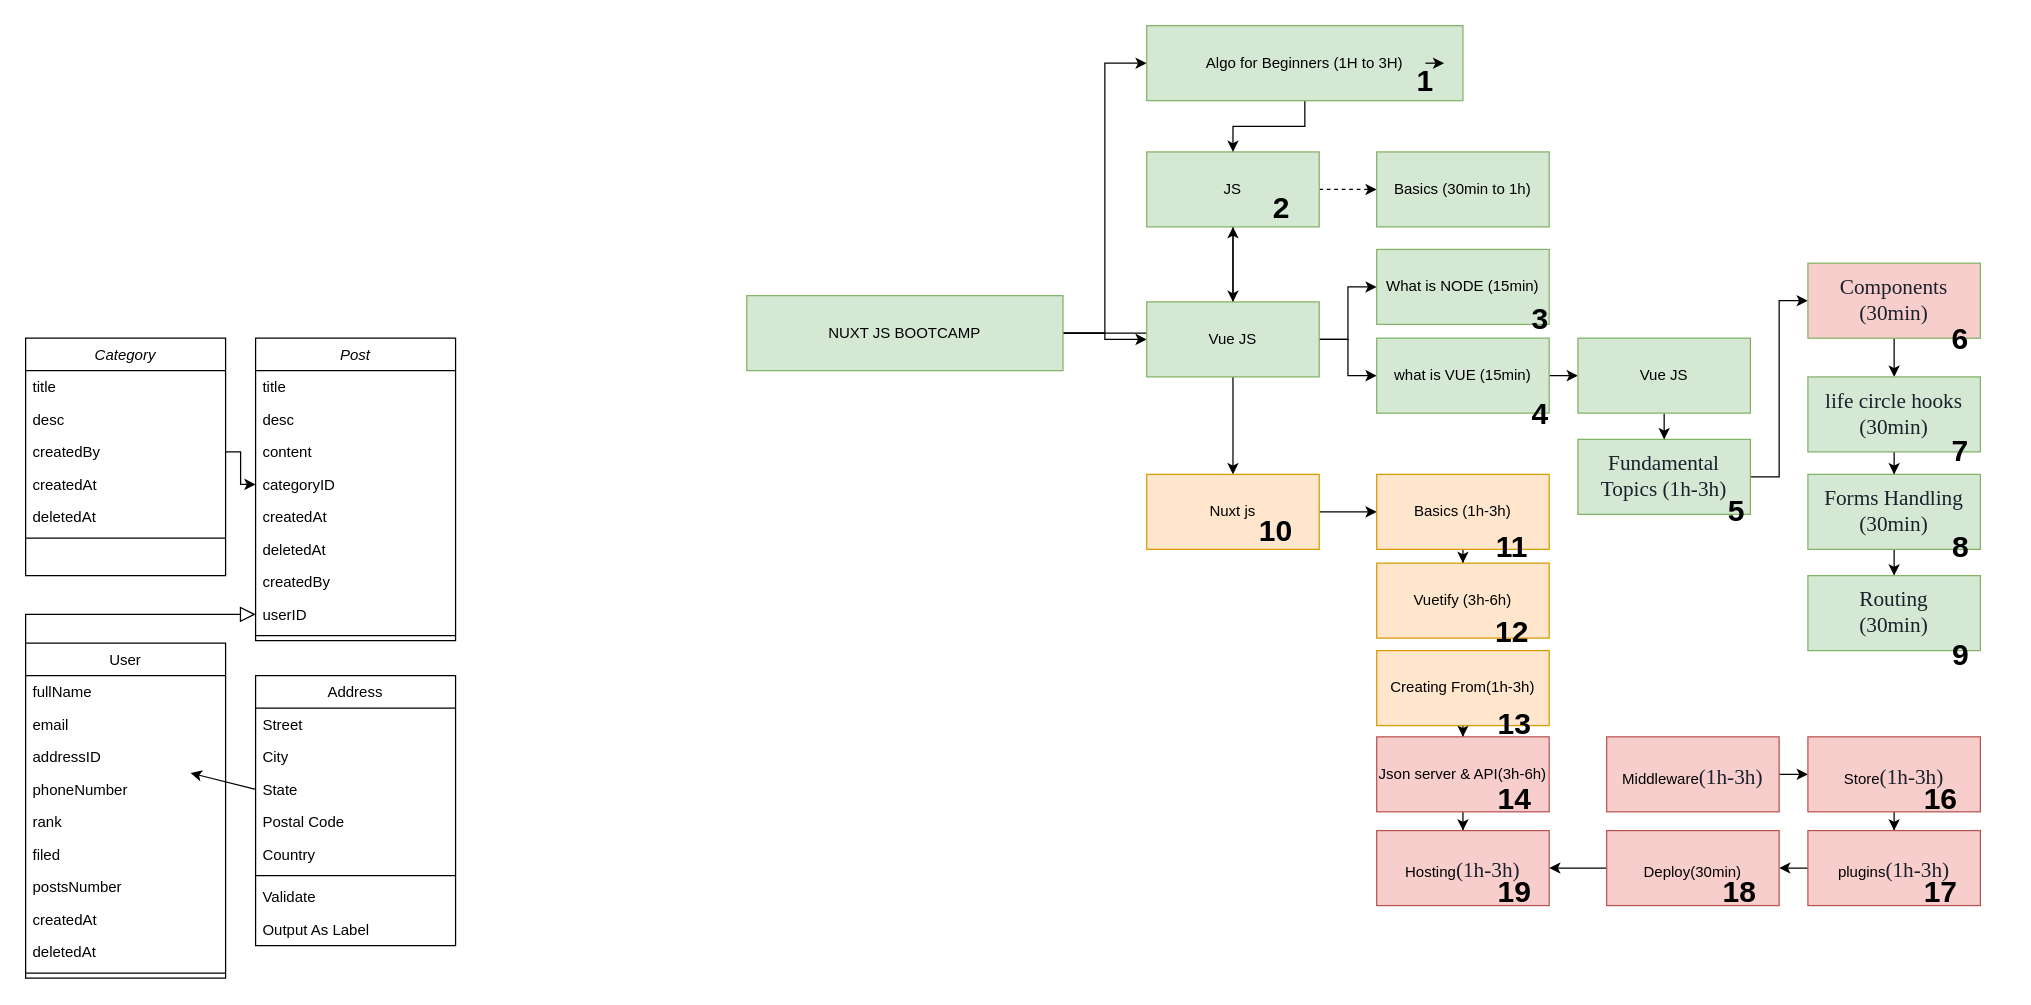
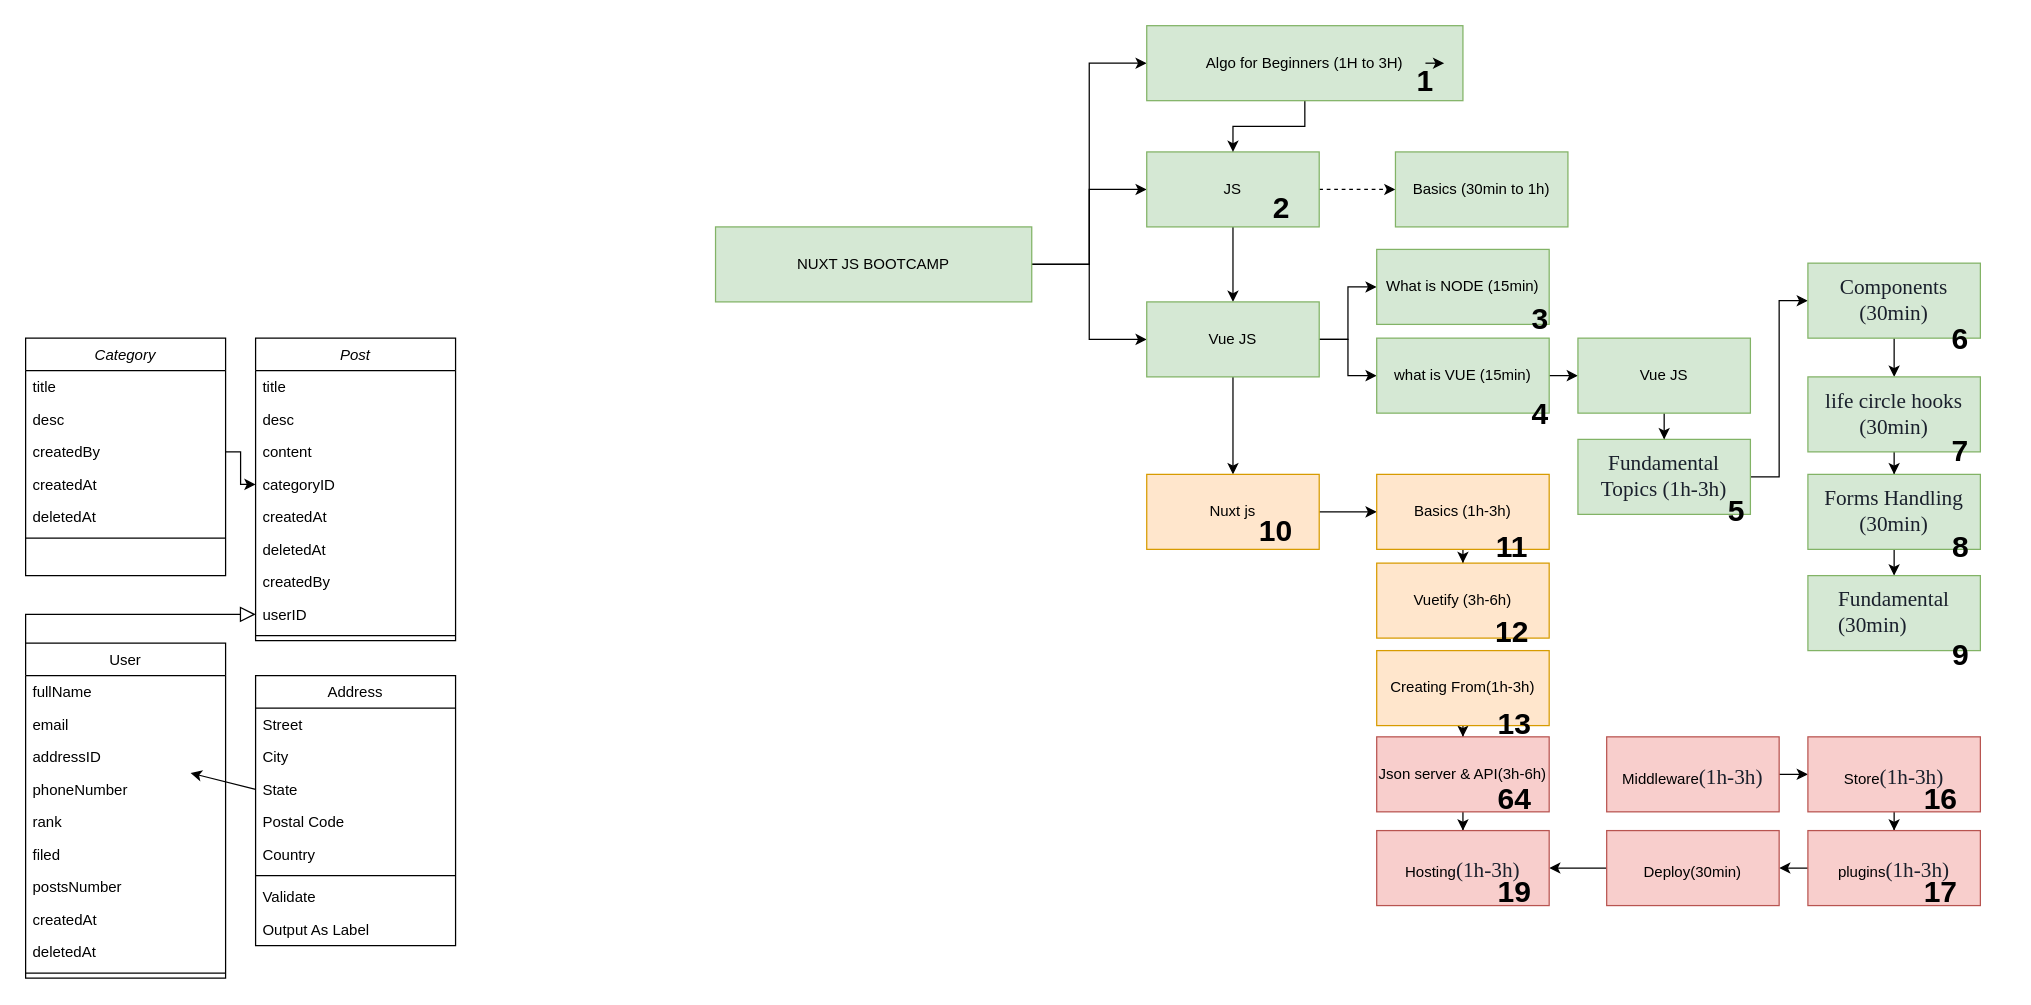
- <mxCell id="53" value="Basics (30min to 1h)" style="rounded=0;whiteSpace=wrap;html=1;fillColor=#d5e8d4;strokeColor=#82b366;" vertex="1" parent="1"><mxGeometry x="1101" y="121" width="138" height="60" as="geometry" /></mxCell>
+ <mxCell id="53" value="Basics (30min to 1h)" style="rounded=0;whiteSpace=wrap;html=1;fillColor=#d5e8d4;strokeColor=#82b366;" vertex="1" parent="1"><mxGeometry x="1116" y="121" width="138" height="60" as="geometry" /></mxCell>
- <mxCell id="65" value="&lt;span style=&quot;color: rgb(26, 32, 44); font-family: balsamiq; font-size: 17px; text-align: start;&quot;&gt;Components (30min)&lt;/span&gt;" style="rounded=0;whiteSpace=wrap;html=1;fillColor=#f8cecc;strokeColor=#82b366;" vertex="1" parent="1"><mxGeometry x="1446" y="210" width="138" height="60" as="geometry" /></mxCell>
+ <mxCell id="65" value="&lt;span style=&quot;color: rgb(26, 32, 44); font-family: balsamiq; font-size: 17px; text-align: start;&quot;&gt;Components (30min)&lt;/span&gt;" style="rounded=0;whiteSpace=wrap;html=1;fillColor=#d5e8d4;strokeColor=#82b366;" vertex="1" parent="1"><mxGeometry x="1446" y="210" width="138" height="60" as="geometry" /></mxCell>
- <mxCell id="45" value="NUXT JS BOOTCAMP" style="rounded=0;whiteSpace=wrap;html=1;fillColor=#d5e8d4;strokeColor=#82b366;" vertex="1" parent="1"><mxGeometry x="597" y="236" width="253" height="60" as="geometry" /></mxCell>
+ <mxCell id="45" value="NUXT JS BOOTCAMP" style="rounded=0;whiteSpace=wrap;html=1;fillColor=#d5e8d4;strokeColor=#82b366;" vertex="1" parent="1"><mxGeometry x="572" y="181" width="253" height="60" as="geometry" /></mxCell>
- <mxCell id="69" value="&lt;div style=&quot;text-align: start;&quot;&gt;&lt;span style=&quot;background-color: initial; font-size: 17px;&quot;&gt;&lt;font face=&quot;balsamiq&quot; color=&quot;#1a202c&quot;&gt;Routing&lt;/font&gt;&lt;/span&gt;&lt;/div&gt;&lt;div style=&quot;text-align: start;&quot;&gt;&lt;span style=&quot;color: rgb(26, 32, 44); font-family: balsamiq; font-size: 17px;&quot;&gt;(30min)&lt;/span&gt;&lt;span style=&quot;background-color: initial; font-size: 17px;&quot;&gt;&lt;font face=&quot;balsamiq&quot; color=&quot;#1a202c&quot;&gt;&lt;br&gt;&lt;/font&gt;&lt;/span&gt;&lt;/div&gt;" style="rounded=0;whiteSpace=wrap;html=1;fillColor=#d5e8d4;strokeColor=#82b366;" vertex="1" parent="1"><mxGeometry x="1446" y="460" width="138" height="60" as="geometry" /></mxCell>
+ <mxCell id="69" value="&lt;div style=&quot;text-align: start;&quot;&gt;&lt;span style=&quot;background-color: initial; font-size: 17px;&quot;&gt;&lt;font face=&quot;balsamiq&quot; color=&quot;#1a202c&quot;&gt;Fundamental&lt;/font&gt;&lt;/span&gt;&lt;/div&gt;&lt;div style=&quot;text-align: start;&quot;&gt;&lt;span style=&quot;color: rgb(26, 32, 44); font-family: balsamiq; font-size: 17px;&quot;&gt;(30min)&lt;/span&gt;&lt;span style=&quot;background-color: initial; font-size: 17px;&quot;&gt;&lt;font face=&quot;balsamiq&quot; color=&quot;#1a202c&quot;&gt;&lt;br&gt;&lt;/font&gt;&lt;/span&gt;&lt;/div&gt;" style="rounded=0;whiteSpace=wrap;html=1;fillColor=#d5e8d4;strokeColor=#82b366;" vertex="1" parent="1"><mxGeometry x="1446" y="460" width="138" height="60" as="geometry" /></mxCell>
- <mxCell id="93" value="&lt;b&gt;&lt;font style=&quot;font-size: 24px;&quot;&gt;14&lt;br&gt;&lt;/font&gt;&lt;/b&gt;" style="text;html=1;strokeColor=none;fillColor=none;align=center;verticalAlign=middle;whiteSpace=wrap;rounded=0;" vertex="1" parent="1"><mxGeometry x="1179" y="629" width="64.5" height="20" as="geometry" /></mxCell>
+ <mxCell id="93" value="&lt;b&gt;&lt;font style=&quot;font-size: 24px;&quot;&gt;64&lt;br&gt;&lt;/font&gt;&lt;/b&gt;" style="text;html=1;strokeColor=none;fillColor=none;align=center;verticalAlign=middle;whiteSpace=wrap;rounded=0;" vertex="1" parent="1"><mxGeometry x="1179" y="629" width="64.5" height="20" as="geometry" /></mxCell>
- <mxCell id="105" value="&lt;b&gt;&lt;font style=&quot;font-size: 24px;&quot;&gt;18&lt;br&gt;&lt;/font&gt;&lt;/b&gt;" style="text;html=1;strokeColor=none;fillColor=none;align=center;verticalAlign=middle;whiteSpace=wrap;rounded=0;" vertex="1" parent="1"><mxGeometry x="1358.5" y="704" width="64.5" height="20" as="geometry" /></mxCell>
